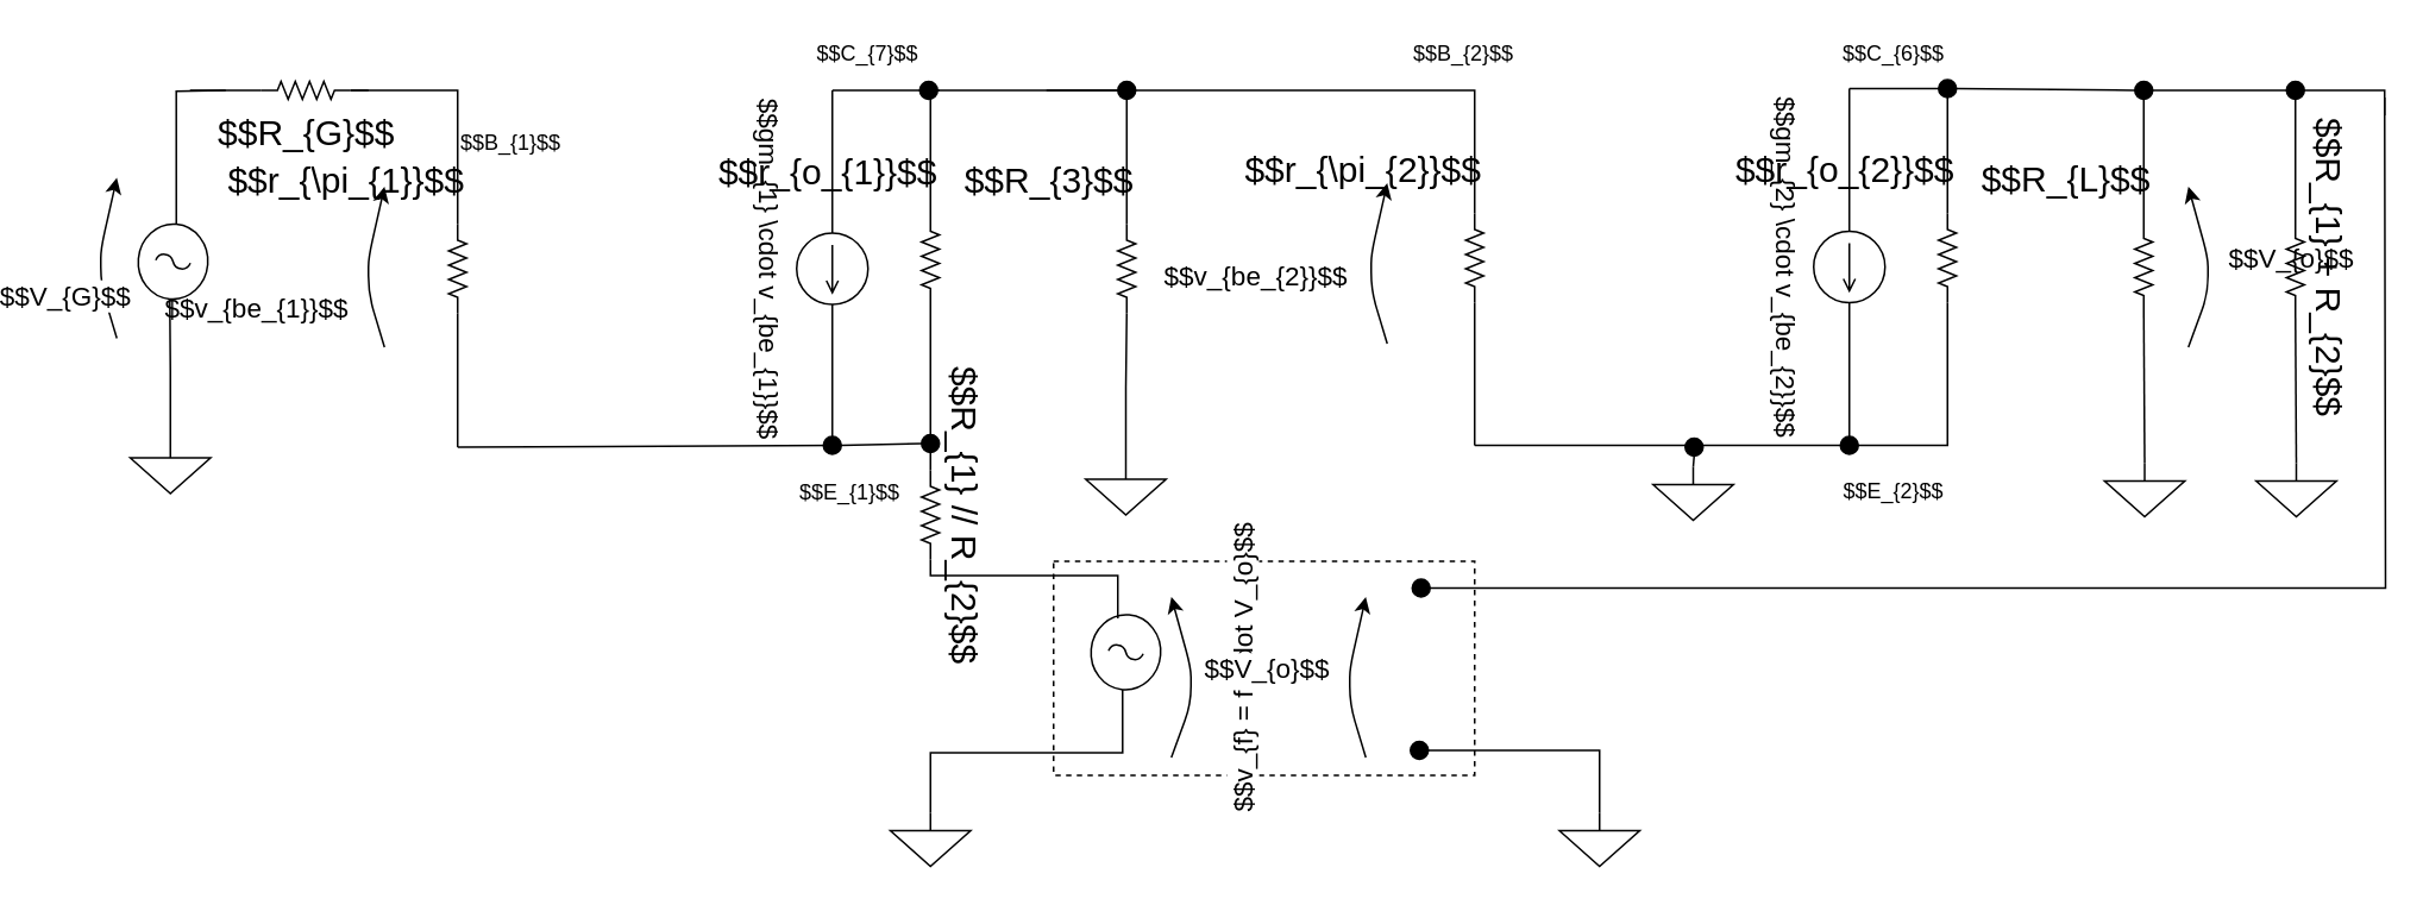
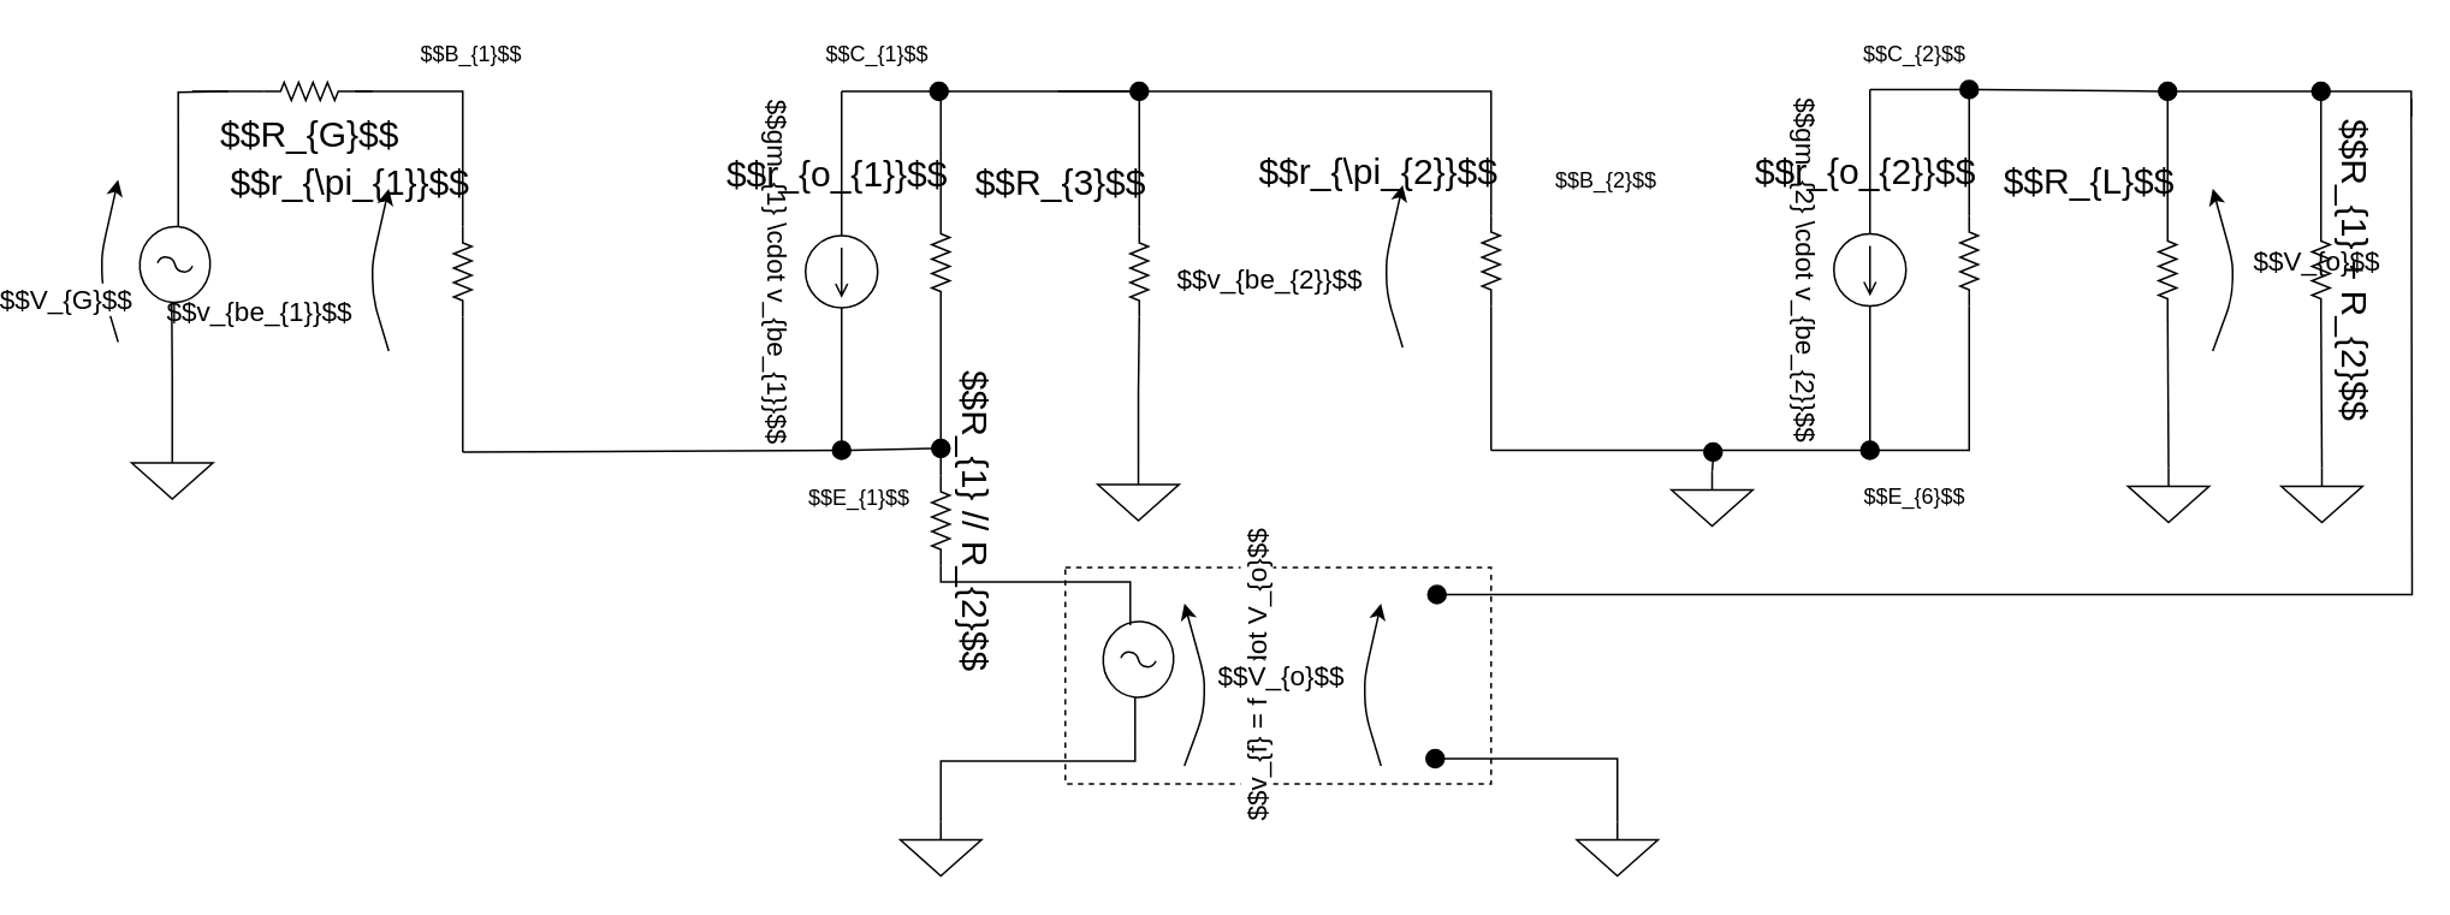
- <mxCell id="58" value="$$C_{7}$$" style="text;html=1;strokeColor=none;fillColor=none;align=center;verticalAlign=middle;whiteSpace=wrap;rounded=0;" parent="1" vertex="1"><mxGeometry x="430" y="20" width="40" height="20" as="geometry" /></mxCell>
+ <mxCell id="58" value="$$C_{1}$$" style="text;html=1;strokeColor=none;fillColor=none;align=center;verticalAlign=middle;whiteSpace=wrap;rounded=0;" parent="1" vertex="1"><mxGeometry x="430" y="20" width="40" height="20" as="geometry" /></mxCell>
- <mxCell id="59" value="$$B_{2}$$" style="text;html=1;strokeColor=none;fillColor=none;align=center;verticalAlign=middle;whiteSpace=wrap;rounded=0;" parent="1" vertex="1"><mxGeometry x="764" y="20" width="40" height="20" as="geometry" /></mxCell>
+ <mxCell id="59" value="$$B_{2}$$" style="text;html=1;strokeColor=none;fillColor=none;align=center;verticalAlign=middle;whiteSpace=wrap;rounded=0;" parent="1" vertex="1"><mxGeometry x="834" y="90" width="40" height="20" as="geometry" /></mxCell>
- <mxCell id="60" value="$$C_{6}$$" style="text;html=1;strokeColor=none;fillColor=none;align=center;verticalAlign=middle;whiteSpace=wrap;rounded=0;" parent="1" vertex="1"><mxGeometry x="1005" y="20" width="40" height="20" as="geometry" /></mxCell>
+ <mxCell id="60" value="$$C_{2}$$" style="text;html=1;strokeColor=none;fillColor=none;align=center;verticalAlign=middle;whiteSpace=wrap;rounded=0;" parent="1" vertex="1"><mxGeometry x="1005" y="20" width="40" height="20" as="geometry" /></mxCell>
- <mxCell id="78" value="$$B_{1}$$" style="text;html=1;strokeColor=none;fillColor=none;align=center;verticalAlign=middle;whiteSpace=wrap;rounded=0;fontSize=12;" vertex="1" parent="1"><mxGeometry x="230" y="70" width="40" height="20" as="geometry" /></mxCell>
+ <mxCell id="78" value="$$B_{1}$$" style="text;html=1;strokeColor=none;fillColor=none;align=center;verticalAlign=middle;whiteSpace=wrap;rounded=0;fontSize=12;" vertex="1" parent="1"><mxGeometry x="205" y="20" width="40" height="20" as="geometry" /></mxCell>
- <mxCell id="61" value="$$E_{2}$$" style="text;html=1;strokeColor=none;fillColor=none;align=center;verticalAlign=middle;whiteSpace=wrap;rounded=0;" parent="1" vertex="1"><mxGeometry x="1005" y="265" width="40" height="20" as="geometry" /></mxCell>
+ <mxCell id="61" value="$$E_{6}$$" style="text;html=1;strokeColor=none;fillColor=none;align=center;verticalAlign=middle;whiteSpace=wrap;rounded=0;" parent="1" vertex="1"><mxGeometry x="1005" y="265" width="40" height="20" as="geometry" /></mxCell>
